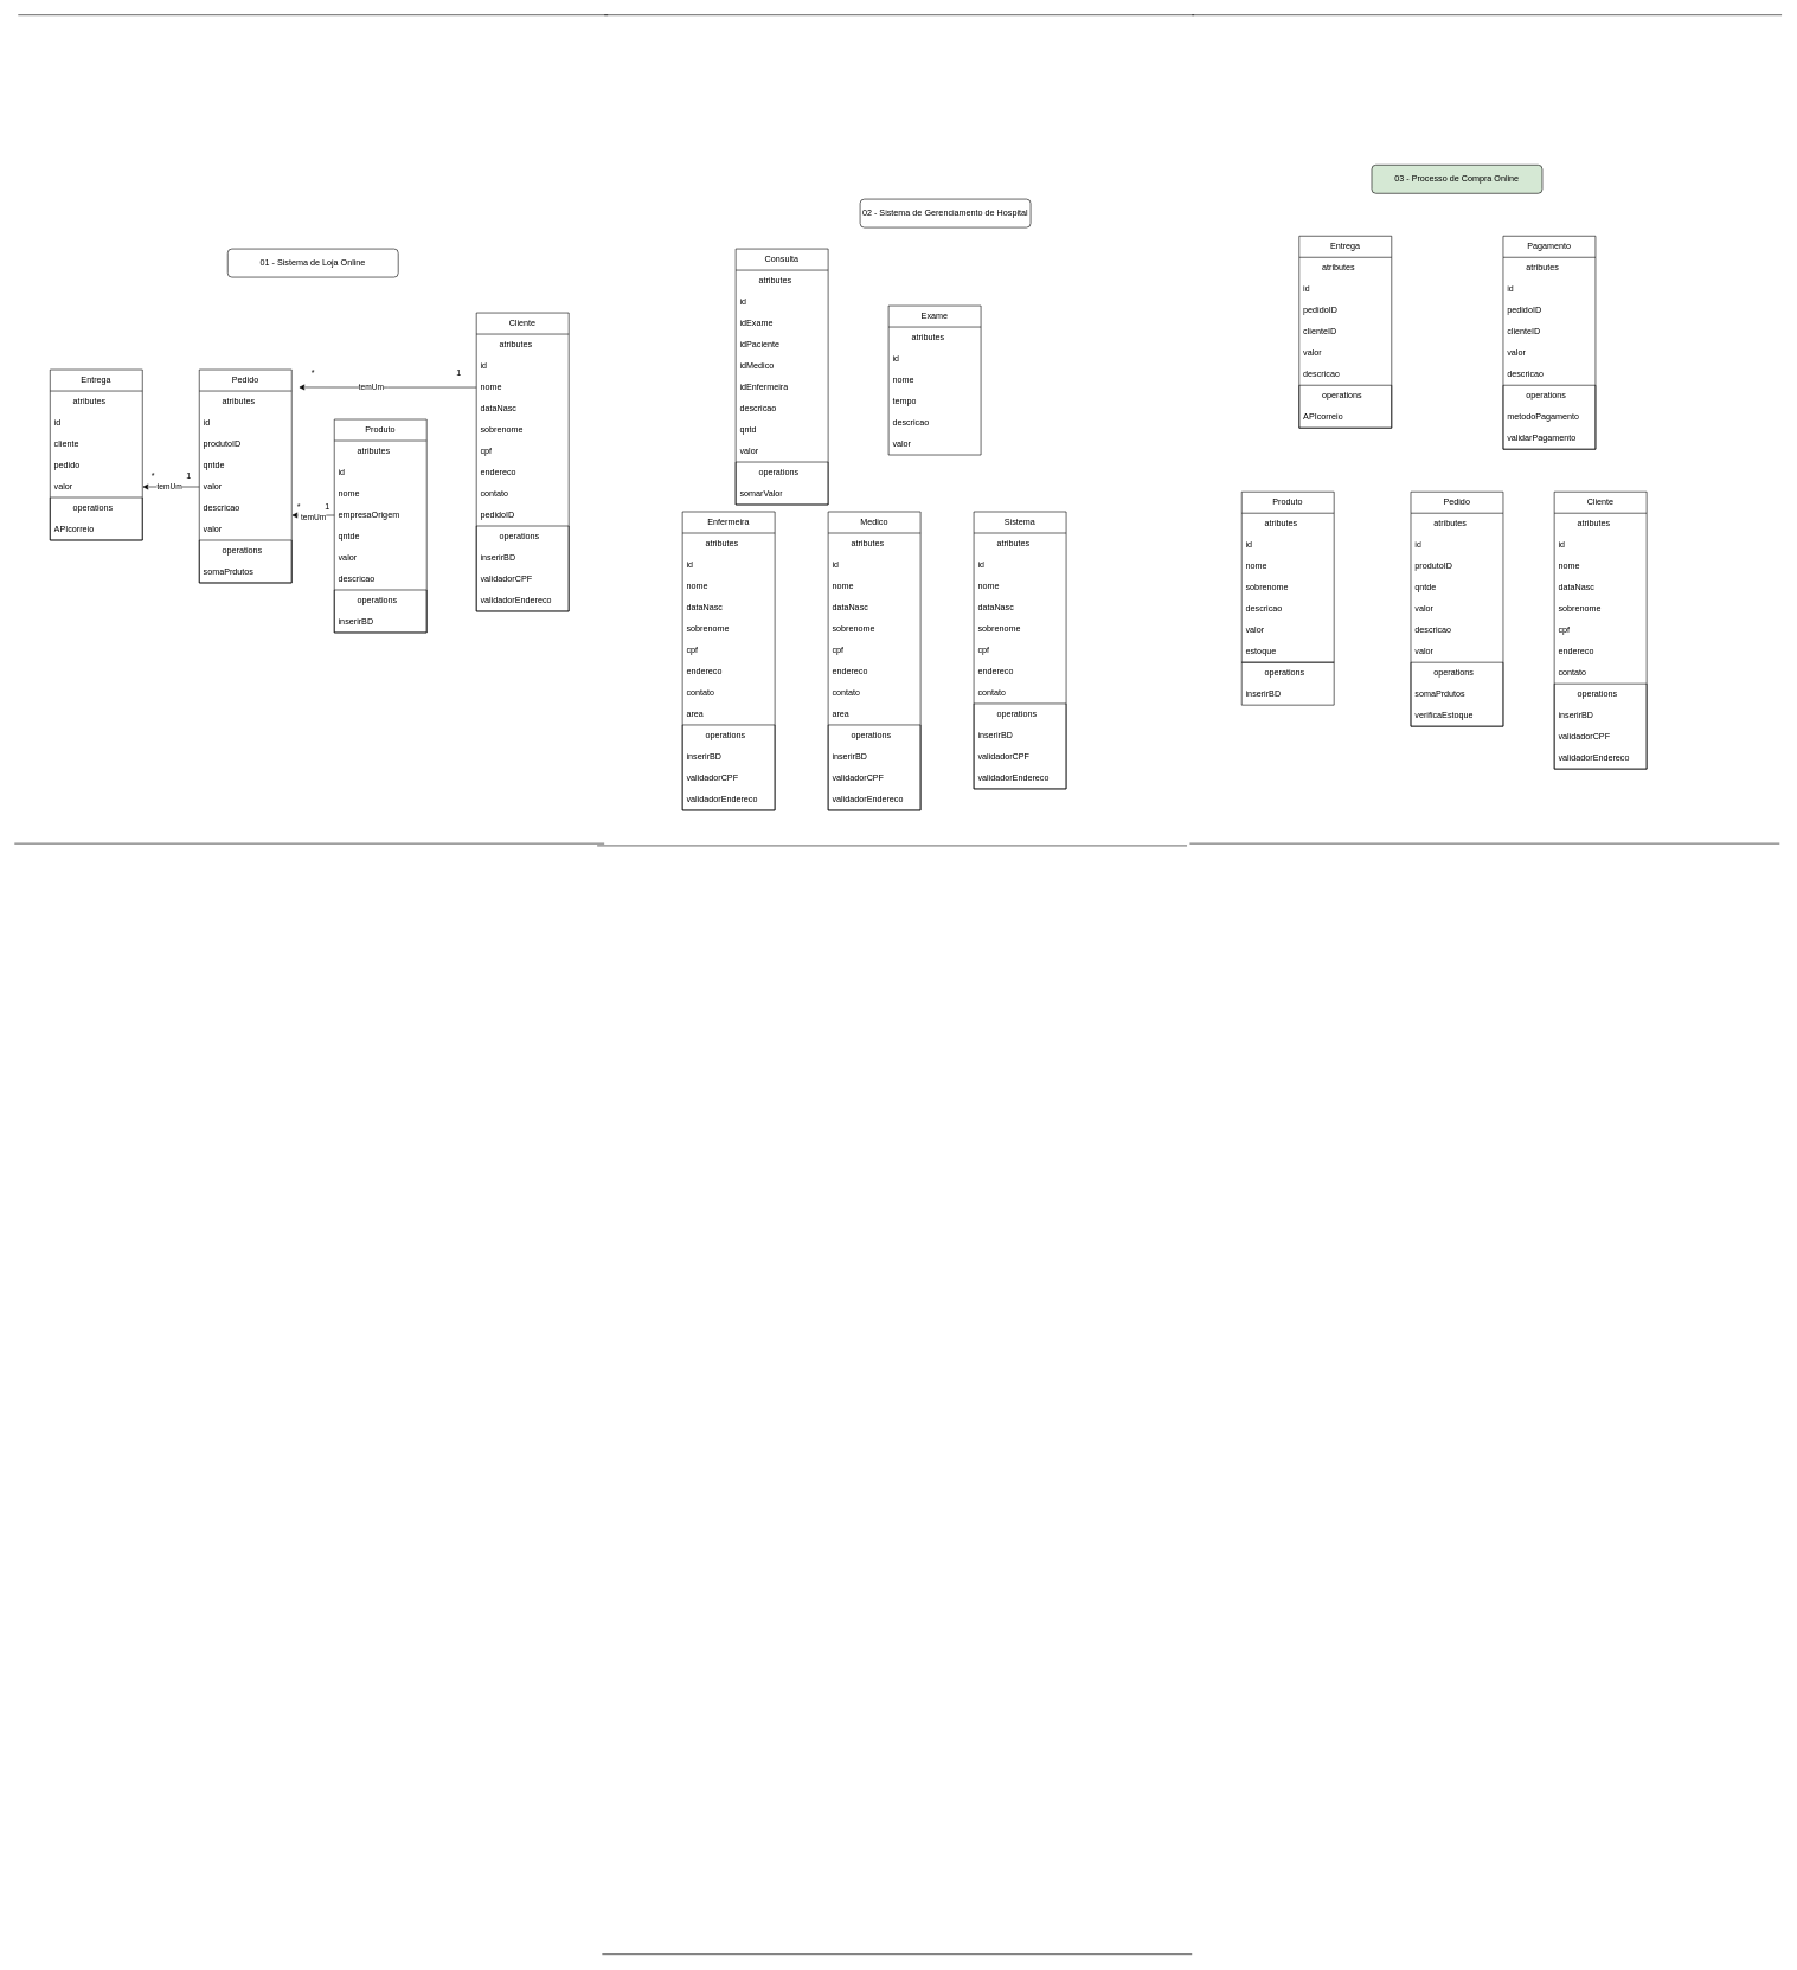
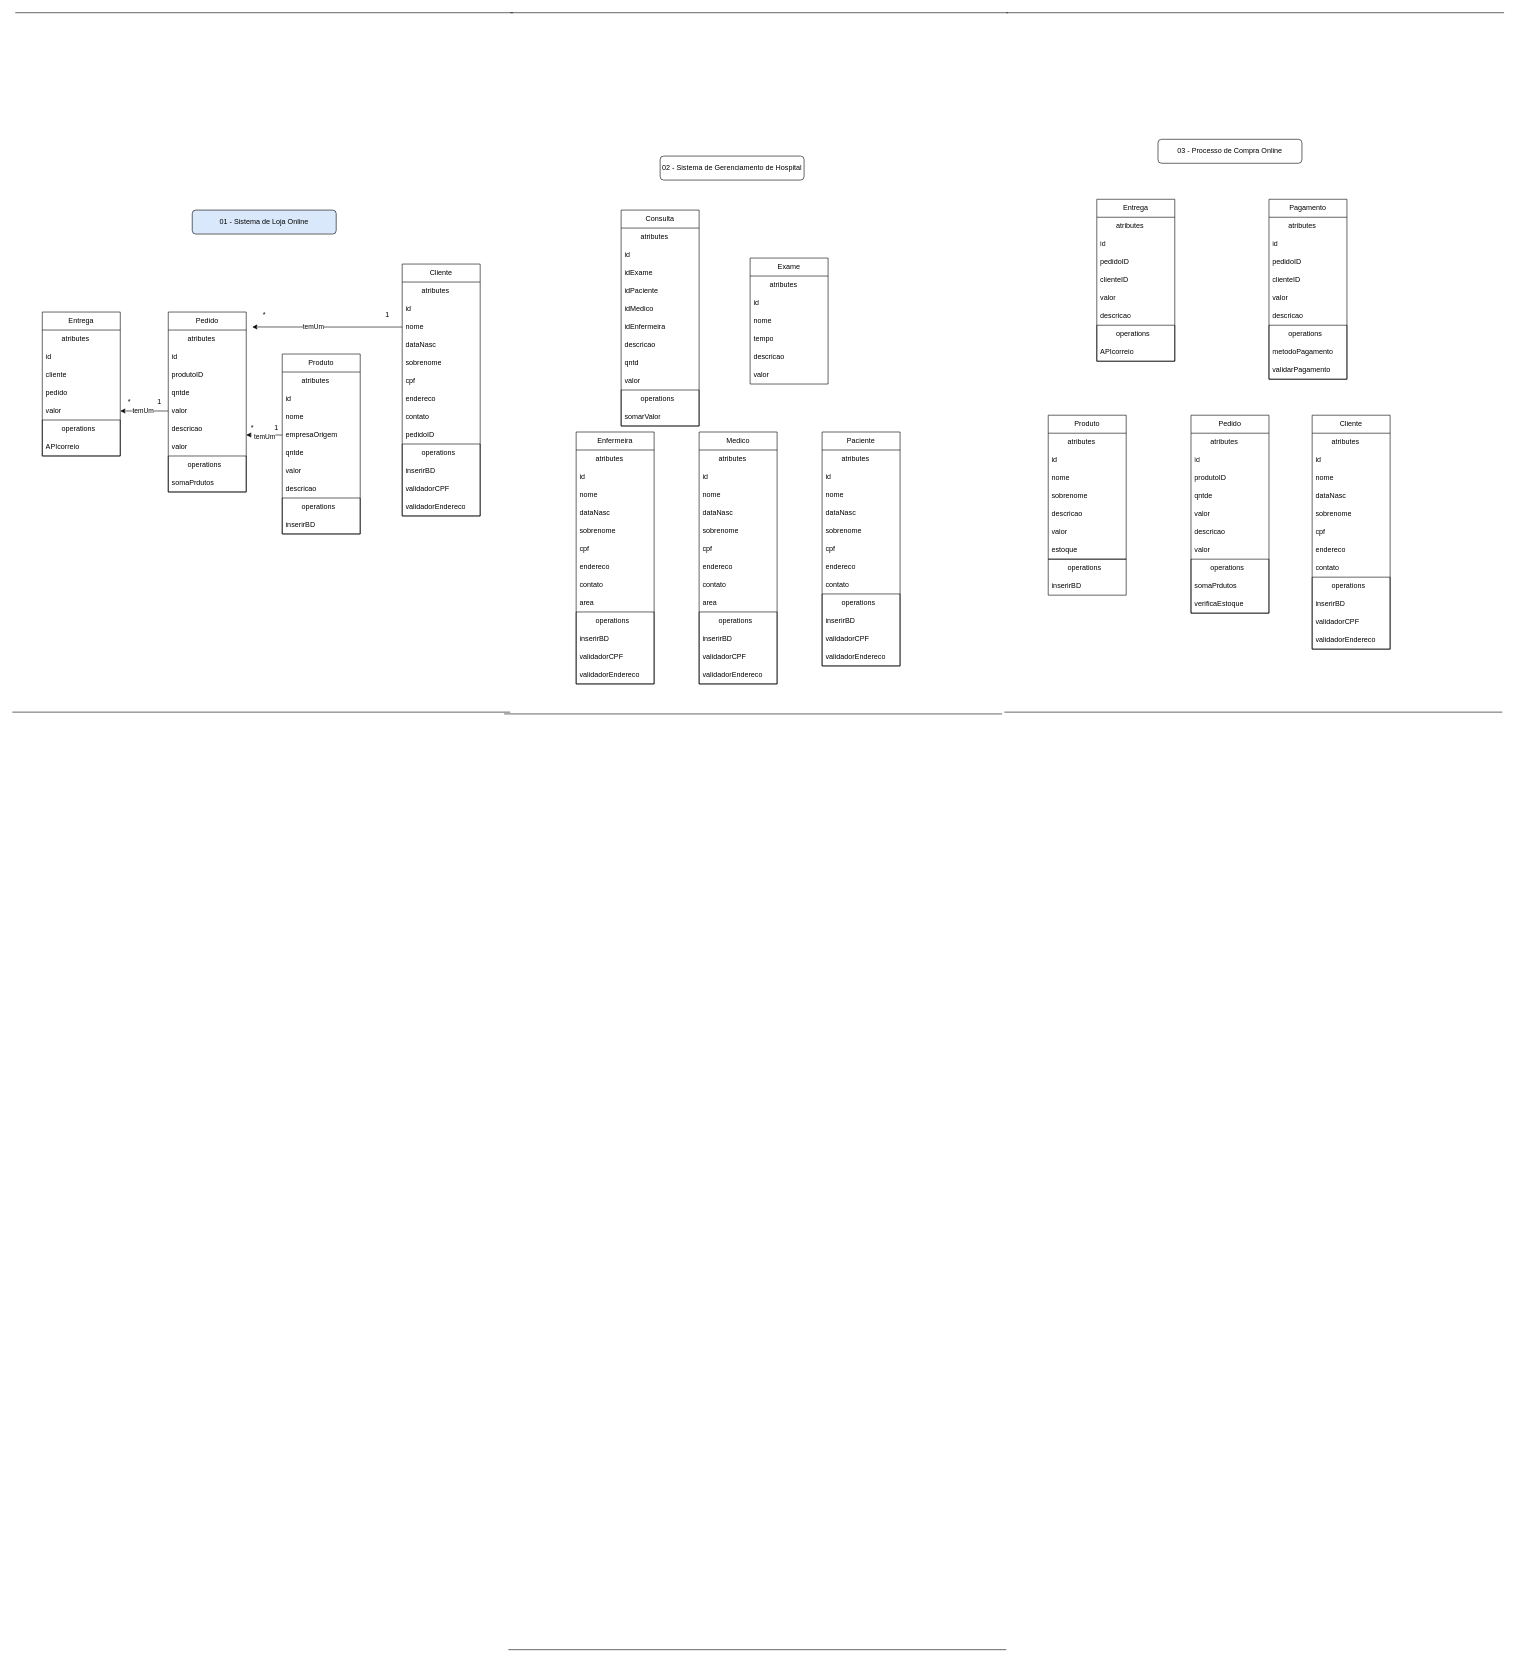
- <mxCell id="69" value="03 - Processo de Compra Online" style="rounded=1;whiteSpace=wrap;html=1;fillColor=#d5e8d4;" parent="1" vertex="1"><mxGeometry x="1930" y="231" width="240" height="40" as="geometry" /></mxCell>
+ <mxCell id="69" value="03 - Processo de Compra Online" style="rounded=1;whiteSpace=wrap;html=1;" parent="1" vertex="1"><mxGeometry x="1930" y="231" width="240" height="40" as="geometry" /></mxCell>
- <mxCell id="2" value="02 - Sistema de Gerenciamento de Hospital" style="rounded=1;whiteSpace=wrap;html=1;" parent="1" vertex="1"><mxGeometry x="1210" y="279" width="240" height="40" as="geometry" /></mxCell>
+ <mxCell id="2" value="02 - Sistema de Gerenciamento de Hospital" style="rounded=1;whiteSpace=wrap;html=1;" parent="1" vertex="1"><mxGeometry x="1100" y="259" width="240" height="40" as="geometry" /></mxCell>
- <mxCell id="129" value="01 - Sistema de Loja Online" style="rounded=1;whiteSpace=wrap;html=1;" vertex="1" parent="1"><mxGeometry x="320" y="349" width="240" height="40" as="geometry" /></mxCell>
+ <mxCell id="129" value="01 - Sistema de Loja Online" style="rounded=1;whiteSpace=wrap;html=1;fillColor=#dae8fc;" vertex="1" parent="1"><mxGeometry x="320" y="349" width="240" height="40" as="geometry" /></mxCell>
- <mxCell id="16" value="Sistema" style="swimlane;fontStyle=0;childLayout=stackLayout;horizontal=1;startSize=30;horizontalStack=0;resizeParent=1;resizeParentMax=0;resizeLast=0;collapsible=1;marginBottom=0;whiteSpace=wrap;html=1;" parent="1" vertex="1"><mxGeometry x="1370" y="719" width="130" height="390" as="geometry"><mxRectangle x="340" y="190" width="80" height="30" as="alternateBounds" /></mxGeometry></mxCell>
+ <mxCell id="16" value="Paciente" style="swimlane;fontStyle=0;childLayout=stackLayout;horizontal=1;startSize=30;horizontalStack=0;resizeParent=1;resizeParentMax=0;resizeLast=0;collapsible=1;marginBottom=0;whiteSpace=wrap;html=1;" parent="1" vertex="1"><mxGeometry x="1370" y="719" width="130" height="390" as="geometry"><mxRectangle x="340" y="190" width="80" height="30" as="alternateBounds" /></mxGeometry></mxCell>
